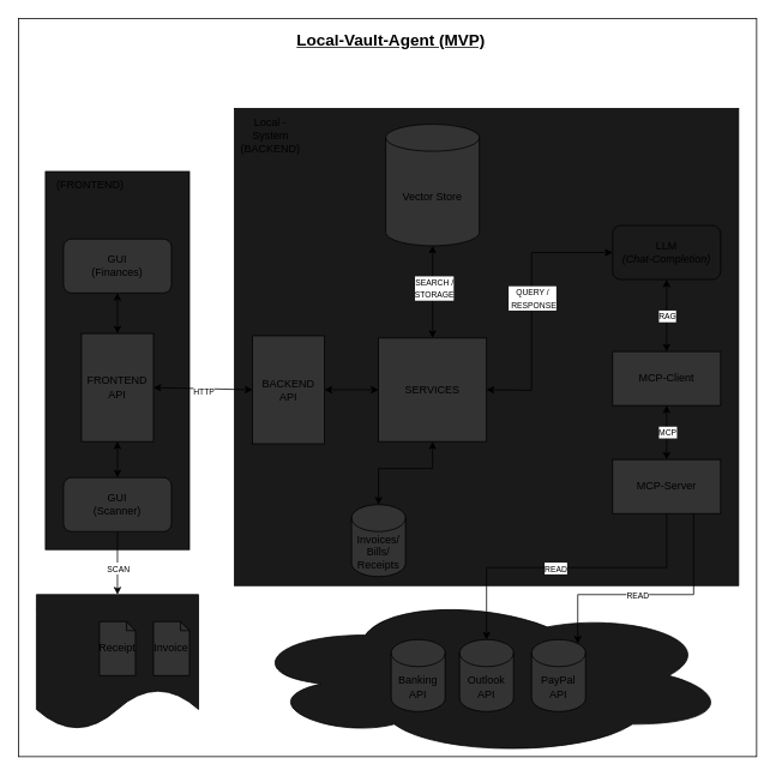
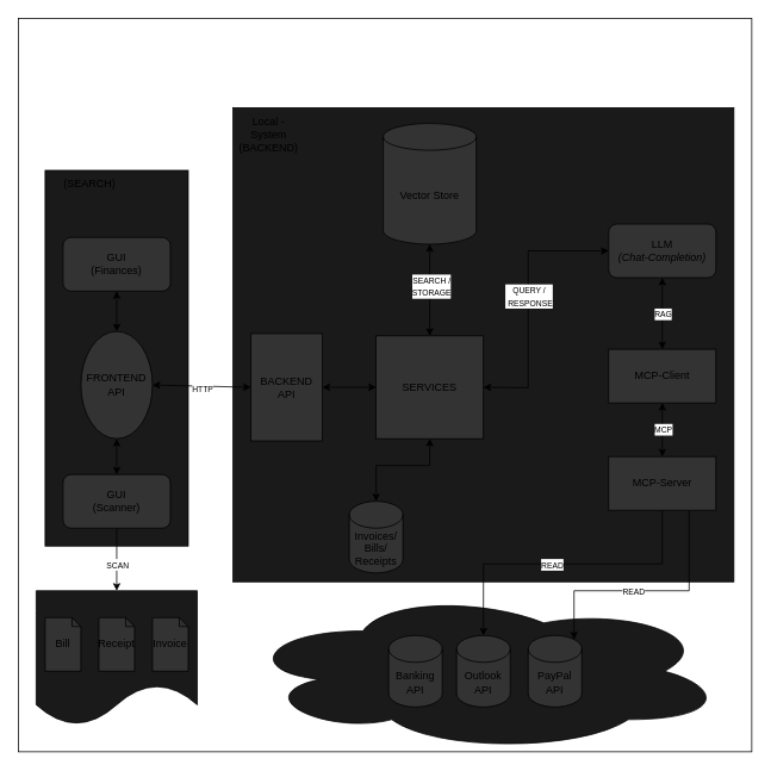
- <mxCell id="6" value="&lt;font style=&quot;font-size: 18px;&quot;&gt;&lt;b&gt;&lt;u&gt;Local-Vault-Agent (MVP)&lt;/u&gt;&lt;/b&gt;&lt;/font&gt;" style="text;html=1;align=center;verticalAlign=middle;whiteSpace=wrap;rounded=0;" parent="1" vertex="1"><mxGeometry x="316" y="30" width="236" height="30" as="geometry" /></mxCell>
- <mxCell id="7" value="(FRONTEND)" style="text;html=1;align=center;verticalAlign=middle;whiteSpace=wrap;rounded=0;" parent="1" vertex="1"><mxGeometry x="50" y="190" width="100" height="30" as="geometry" /></mxCell>
+ <mxCell id="7" value="(SEARCH)" style="text;html=1;align=center;verticalAlign=middle;whiteSpace=wrap;rounded=0;" parent="1" vertex="1"><mxGeometry x="50" y="190" width="100" height="30" as="geometry" /></mxCell>
- <mxCell id="22" value="LLM&lt;div&gt;&lt;i&gt;(Chat-Completion)&lt;/i&gt;&lt;/div&gt;" style="rounded=1;whiteSpace=wrap;html=1;fillColor=#1a1a1a;" parent="1" vertex="1"><mxGeometry x="680" y="250" width="120" height="60" as="geometry" /></mxCell>
+ <mxCell id="22" value="LLM&lt;div&gt;&lt;i&gt;(Chat-Completion)&lt;/i&gt;&lt;/div&gt;" style="rounded=1;whiteSpace=wrap;html=1;fillColor=#333333;" parent="1" vertex="1"><mxGeometry x="680" y="250" width="120" height="60" as="geometry" /></mxCell>
- <mxCell id="10" value="FRONTEND&lt;div&gt;API&lt;/div&gt;" style="rounded=0;whiteSpace=wrap;html=1;fillColor=#333333;" parent="1" vertex="1"><mxGeometry x="90" y="370" width="80" height="120" as="geometry" /></mxCell>
+ <mxCell id="10" value="FRONTEND&lt;div&gt;API&lt;/div&gt;" style="ellipse;whiteSpace=wrap;html=1;fillColor=#333333;" parent="1" vertex="1"><mxGeometry x="90" y="370" width="80" height="120" as="geometry" /></mxCell>
+ <mxCell id="32" value="Bill" style="shape=note;whiteSpace=wrap;html=1;backgroundOutline=1;darkOpacity=0.05;size=10;fillColor=#333333;" parent="1" vertex="1"><mxGeometry x="50" y="690" width="40" height="60" as="geometry" /></mxCell>
